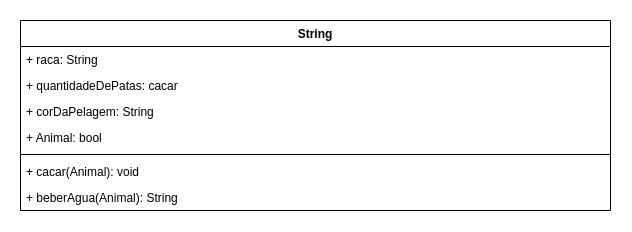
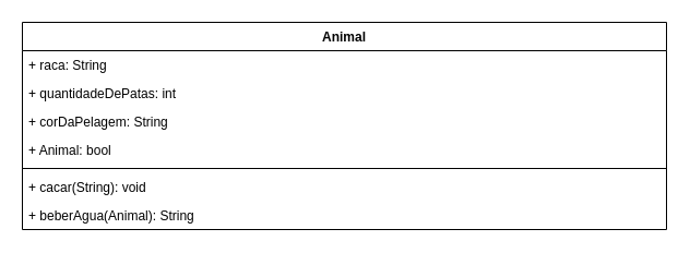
- <mxCell id="2" value="String" style="swimlane;fontStyle=1;align=center;verticalAlign=top;childLayout=stackLayout;horizontal=1;startSize=26;horizontalStack=0;resizeParent=1;resizeParentMax=0;resizeLast=0;collapsible=1;marginBottom=0;whiteSpace=wrap;html=1;" parent="1" vertex="1"><mxGeometry x="20" y="20" width="590" height="190" as="geometry" /></mxCell>
+ <mxCell id="2" value="Animal" style="swimlane;fontStyle=1;align=center;verticalAlign=top;childLayout=stackLayout;horizontal=1;startSize=26;horizontalStack=0;resizeParent=1;resizeParentMax=0;resizeLast=0;collapsible=1;marginBottom=0;whiteSpace=wrap;html=1;" parent="1" vertex="1"><mxGeometry x="20" y="20" width="590" height="190" as="geometry" /></mxCell>
- <mxCell id="4" value="+ quantidadeDePatas: cacar" style="text;strokeColor=none;fillColor=none;align=left;verticalAlign=top;spacingLeft=4;spacingRight=4;overflow=hidden;rotatable=0;points=[[0,0.5],[1,0.5]];portConstraint=eastwest;whiteSpace=wrap;html=1;" parent="2" vertex="1"><mxGeometry y="52" width="590" height="26" as="geometry" /></mxCell>
+ <mxCell id="4" value="+ quantidadeDePatas: int" style="text;strokeColor=none;fillColor=none;align=left;verticalAlign=top;spacingLeft=4;spacingRight=4;overflow=hidden;rotatable=0;points=[[0,0.5],[1,0.5]];portConstraint=eastwest;whiteSpace=wrap;html=1;" parent="2" vertex="1"><mxGeometry y="52" width="590" height="26" as="geometry" /></mxCell>
- <mxCell id="8" value="+ cacar(Animal): void" style="text;strokeColor=none;fillColor=none;align=left;verticalAlign=top;spacingLeft=4;spacingRight=4;overflow=hidden;rotatable=0;points=[[0,0.5],[1,0.5]];portConstraint=eastwest;whiteSpace=wrap;html=1;" parent="2" vertex="1"><mxGeometry y="138" width="590" height="26" as="geometry" /></mxCell>
+ <mxCell id="8" value="+ cacar(String): void" style="text;strokeColor=none;fillColor=none;align=left;verticalAlign=top;spacingLeft=4;spacingRight=4;overflow=hidden;rotatable=0;points=[[0,0.5],[1,0.5]];portConstraint=eastwest;whiteSpace=wrap;html=1;" parent="2" vertex="1"><mxGeometry y="138" width="590" height="26" as="geometry" /></mxCell>
